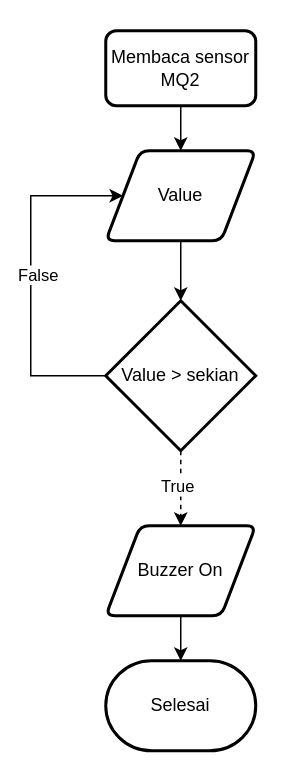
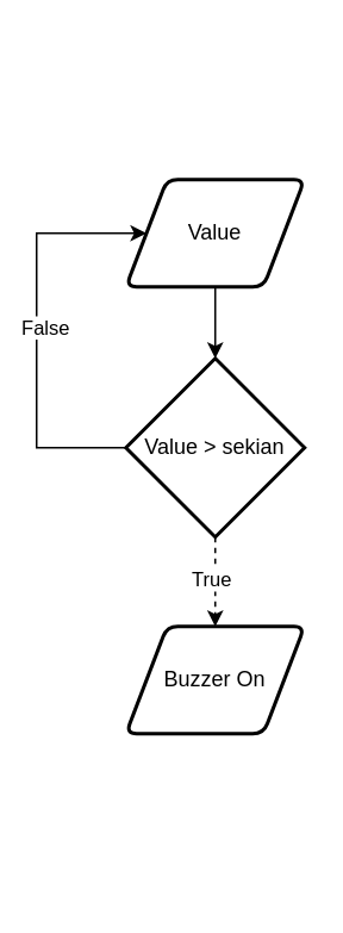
- <mxCell id="3" value="Membaca sensor MQ2" style="rounded=1;whiteSpace=wrap;html=1;absoluteArcSize=1;arcSize=14;strokeWidth=2;" vertex="1" parent="1"><mxGeometry x="70" y="20" width="100" height="50" as="geometry" /></mxCell>
- <mxCell id="2" style="edgeStyle=orthogonalEdgeStyle;rounded=0;orthogonalLoop=1;jettySize=auto;html=1;exitX=0.5;exitY=1;exitDx=0;exitDy=0;entryX=0.5;entryY=0;entryDx=0;entryDy=0;" edge="1" parent="1" source="3" target="4"><mxGeometry relative="1" as="geometry" /></mxCell>
- <mxCell id="13" style="edgeStyle=orthogonalEdgeStyle;rounded=0;orthogonalLoop=1;jettySize=auto;html=1;exitX=0.5;exitY=1;exitDx=0;exitDy=0;entryX=0.5;entryY=0;entryDx=0;entryDy=0;entryPerimeter=0;" edge="1" parent="1" source="10" target="11"><mxGeometry relative="1" as="geometry" /></mxCell>
- <mxCell id="11" value="Selesai" style="strokeWidth=2;html=1;shape=mxgraph.flowchart.terminator;whiteSpace=wrap;" vertex="1" parent="1"><mxGeometry x="70" y="440" width="100" height="60" as="geometry" /></mxCell>
